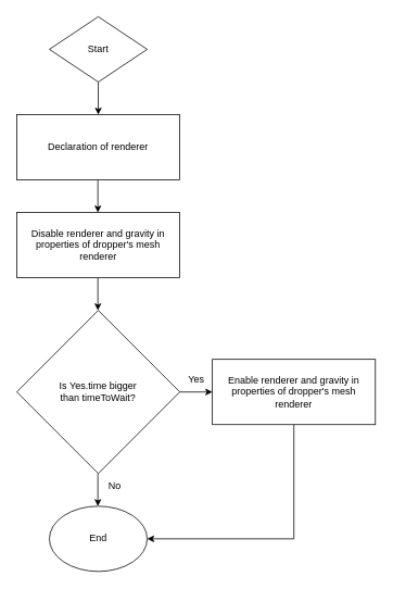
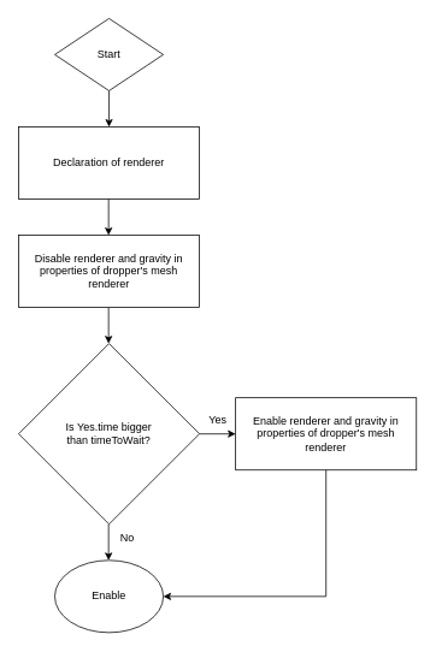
- <mxCell id="8" value="End" style="ellipse;whiteSpace=wrap;html=1;" parent="1" vertex="1"><mxGeometry x="60" y="620" width="120" height="80" as="geometry" /></mxCell>
+ <mxCell id="8" value="Enable" style="ellipse;whiteSpace=wrap;html=1;" parent="1" vertex="1"><mxGeometry x="60" y="620" width="120" height="80" as="geometry" /></mxCell>
